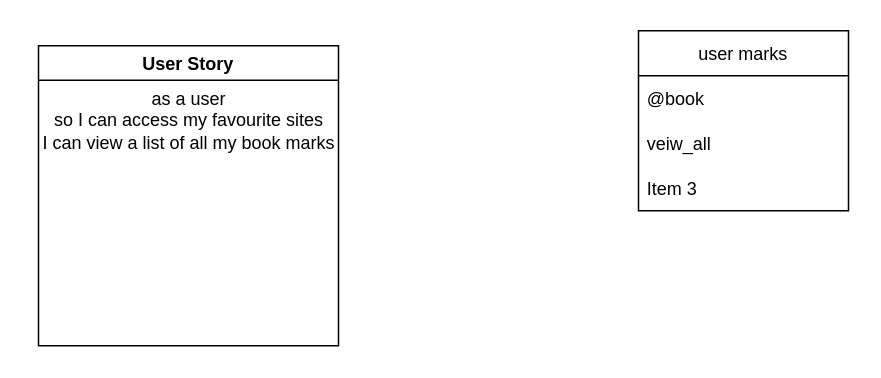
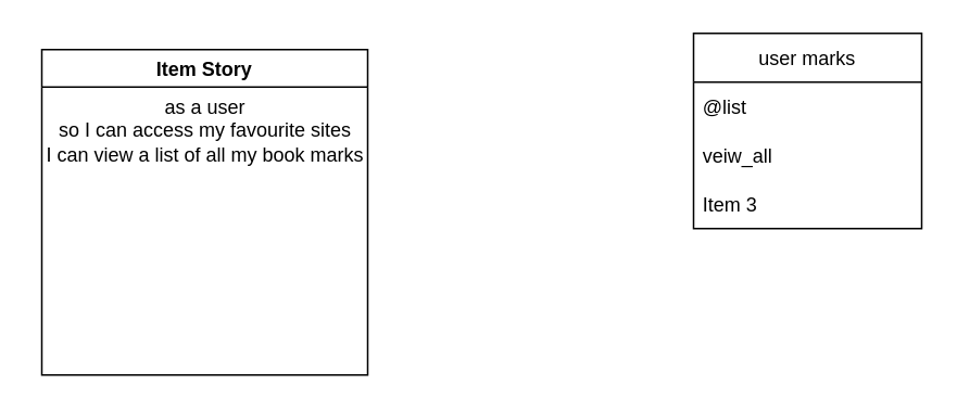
- <mxCell id="6" value="User Story" style="swimlane;" vertex="1" parent="1"><mxGeometry x="25" y="30" width="200" height="200" as="geometry" /></mxCell>
+ <mxCell id="6" value="Item Story" style="swimlane;" vertex="1" parent="1"><mxGeometry x="25" y="30" width="200" height="200" as="geometry" /></mxCell>
- <mxCell id="3" value="@book" style="text;strokeColor=none;fillColor=none;align=left;verticalAlign=middle;spacingLeft=4;spacingRight=4;overflow=hidden;points=[[0,0.5],[1,0.5]];portConstraint=eastwest;rotatable=0;" vertex="1" parent="2"><mxGeometry y="30" width="140" height="30" as="geometry" /></mxCell>
+ <mxCell id="3" value="@list" style="text;strokeColor=none;fillColor=none;align=left;verticalAlign=middle;spacingLeft=4;spacingRight=4;overflow=hidden;points=[[0,0.5],[1,0.5]];portConstraint=eastwest;rotatable=0;" vertex="1" parent="2"><mxGeometry y="30" width="140" height="30" as="geometry" /></mxCell>
